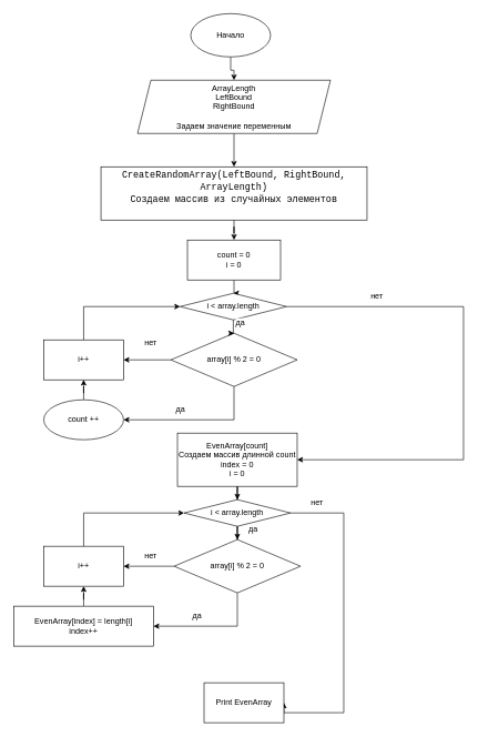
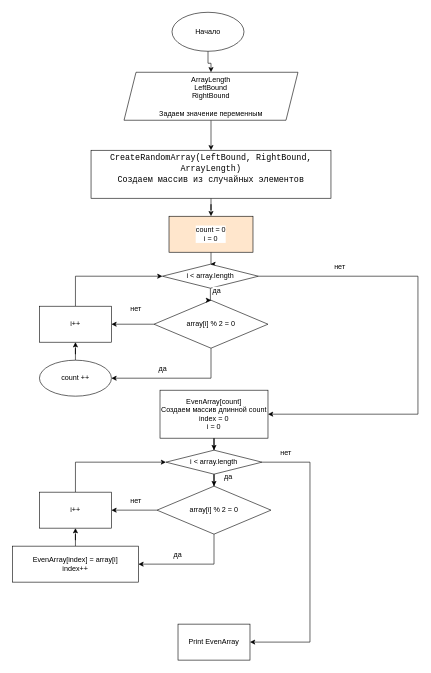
- <mxCell id="9" value="&lt;div&gt;count = 0&lt;br&gt;&lt;/div&gt;&lt;div&gt;i = 0&lt;/div&gt;" style="rounded=0;whiteSpace=wrap;html=1;labelBackgroundColor=#FFFFFF;fontColor=#000000;strokeColor=#000000;" vertex="1" parent="1"><mxGeometry x="281" y="360" width="140" height="60" as="geometry" /></mxCell>
+ <mxCell id="9" value="&lt;div&gt;count = 0&lt;br&gt;&lt;/div&gt;&lt;div&gt;i = 0&lt;/div&gt;" style="rounded=0;whiteSpace=wrap;html=1;labelBackgroundColor=#FFFFFF;fontColor=#000000;strokeColor=#000000;fillColor=#ffe6cc;" vertex="1" parent="1"><mxGeometry x="281" y="360" width="140" height="60" as="geometry" /></mxCell>
- <mxCell id="35" value="&lt;div&gt;EvenArray[index] = length[i]&lt;/div&gt;&lt;div&gt;index++&lt;/div&gt;" style="rounded=0;whiteSpace=wrap;html=1;labelBackgroundColor=#FFFFFF;fontColor=#000000;strokeColor=#000000;" vertex="1" parent="1"><mxGeometry x="20" y="910" width="210" height="60" as="geometry" /></mxCell>
+ <mxCell id="35" value="&lt;div&gt;EvenArray[index] = array[i]&lt;/div&gt;&lt;div&gt;index++&lt;/div&gt;" style="rounded=0;whiteSpace=wrap;html=1;labelBackgroundColor=#FFFFFF;fontColor=#000000;strokeColor=#000000;" vertex="1" parent="1"><mxGeometry x="20" y="910" width="210" height="60" as="geometry" /></mxCell>
- <mxCell id="33" value="Print EvenArray" style="rounded=0;whiteSpace=wrap;html=1;labelBackgroundColor=#FFFFFF;fontColor=#000000;strokeColor=#000000;" vertex="1" parent="1"><mxGeometry x="306" y="1025" width="120" height="60" as="geometry" /></mxCell>
+ <mxCell id="33" value="Print EvenArray" style="rounded=0;whiteSpace=wrap;html=1;labelBackgroundColor=#FFFFFF;fontColor=#000000;strokeColor=#000000;" vertex="1" parent="1"><mxGeometry x="296" y="1040" width="120" height="60" as="geometry" /></mxCell>
